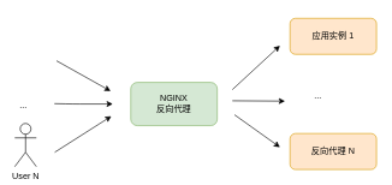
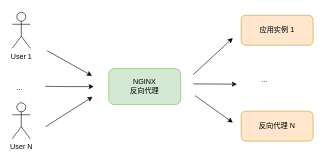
+ <mxCell id="2" value="User 1" style="shape=umlActor;verticalLabelPosition=bottom;labelBackgroundColor=#ffffff;verticalAlign=top;html=1;outlineConnect=0;" vertex="1" parent="1"><mxGeometry x="20" y="20" width="30" height="60" as="geometry" /></mxCell>
